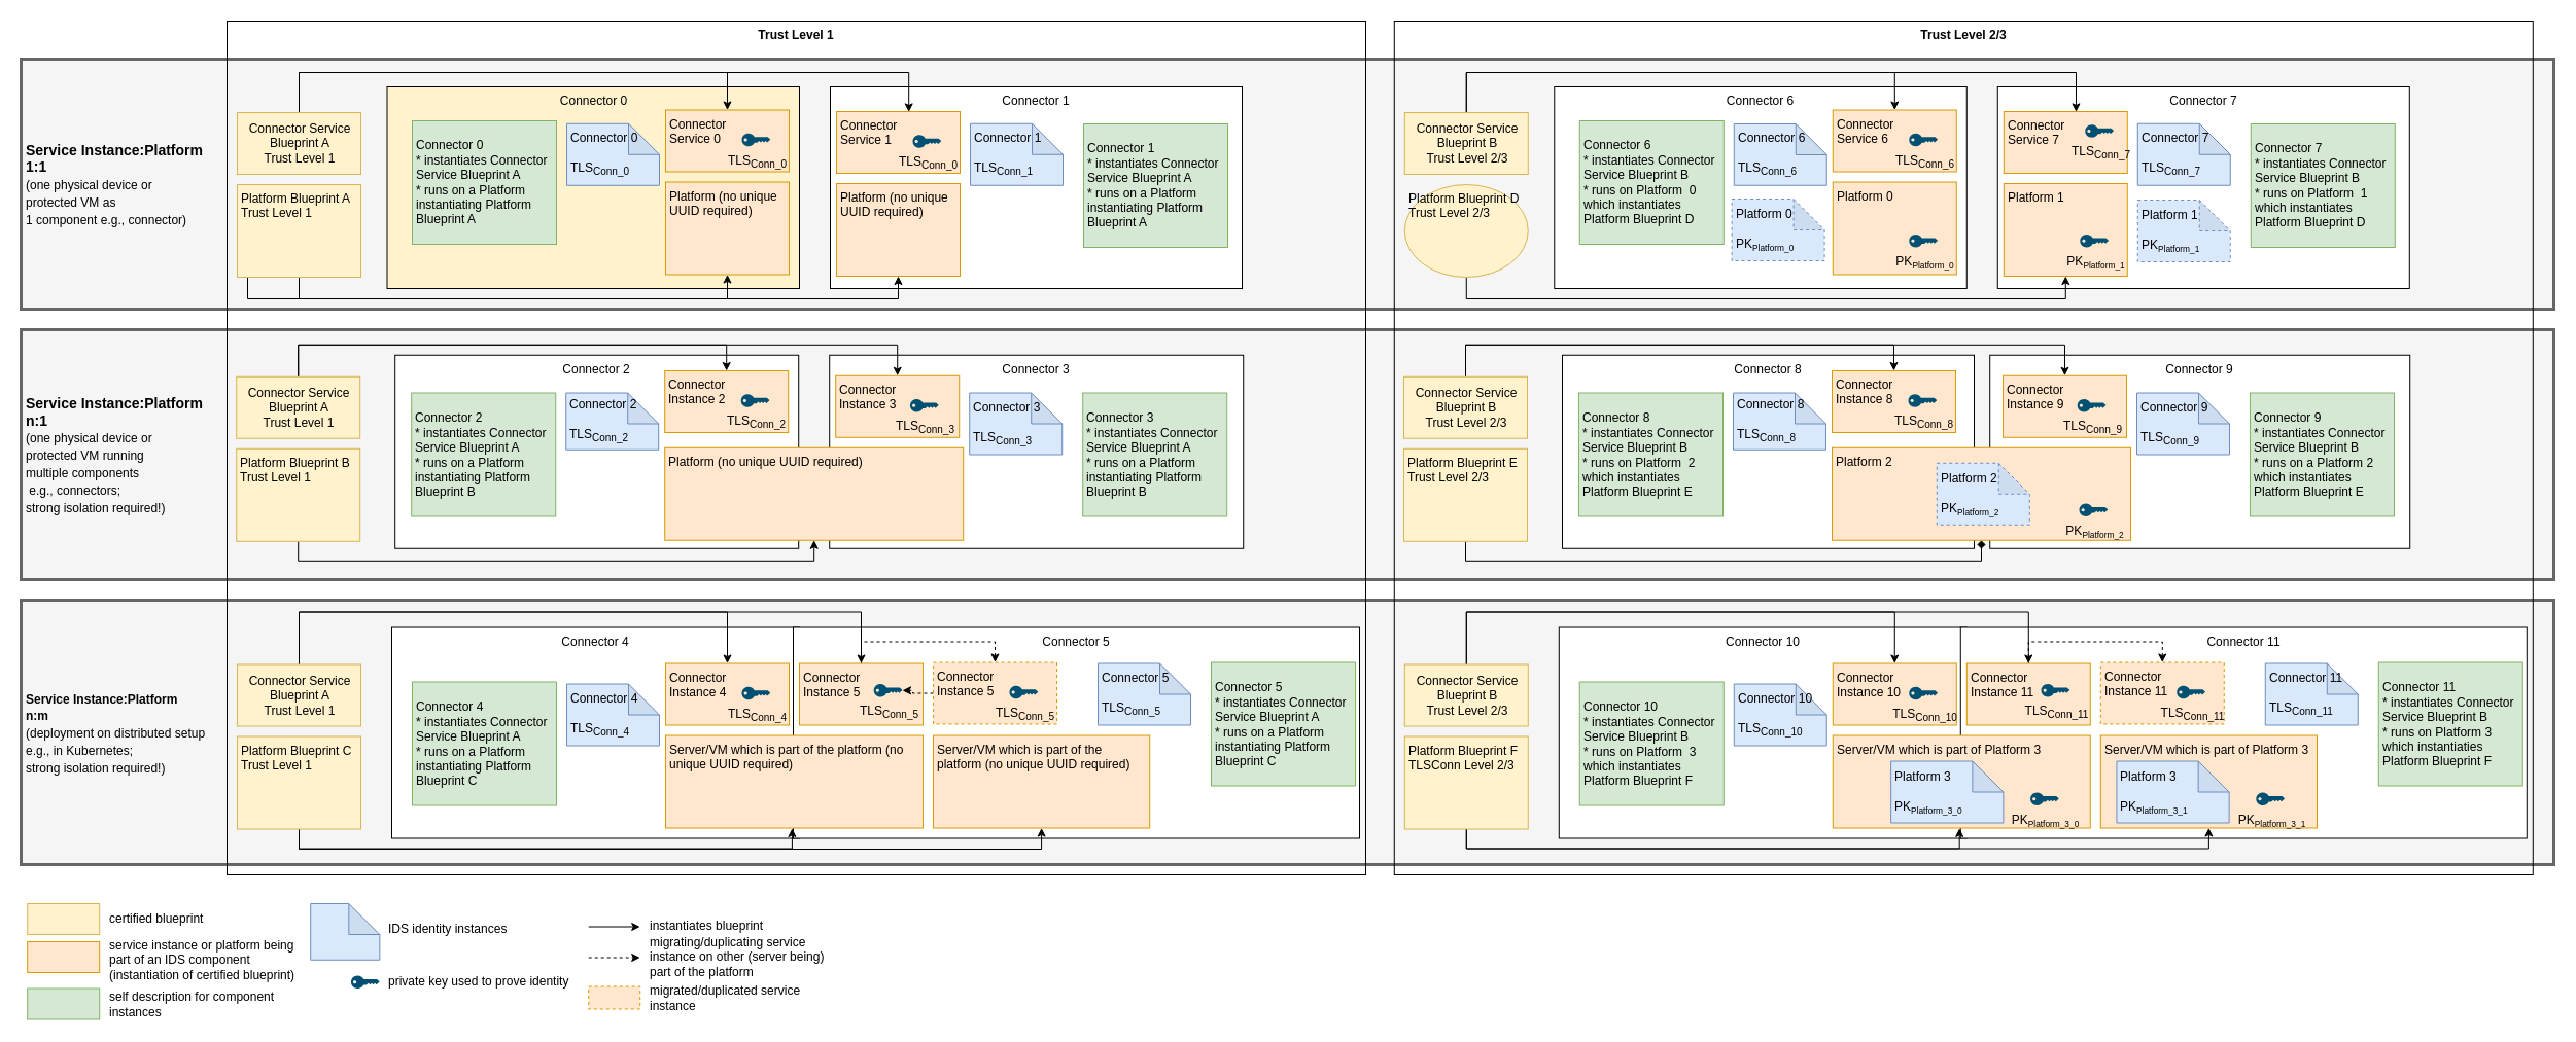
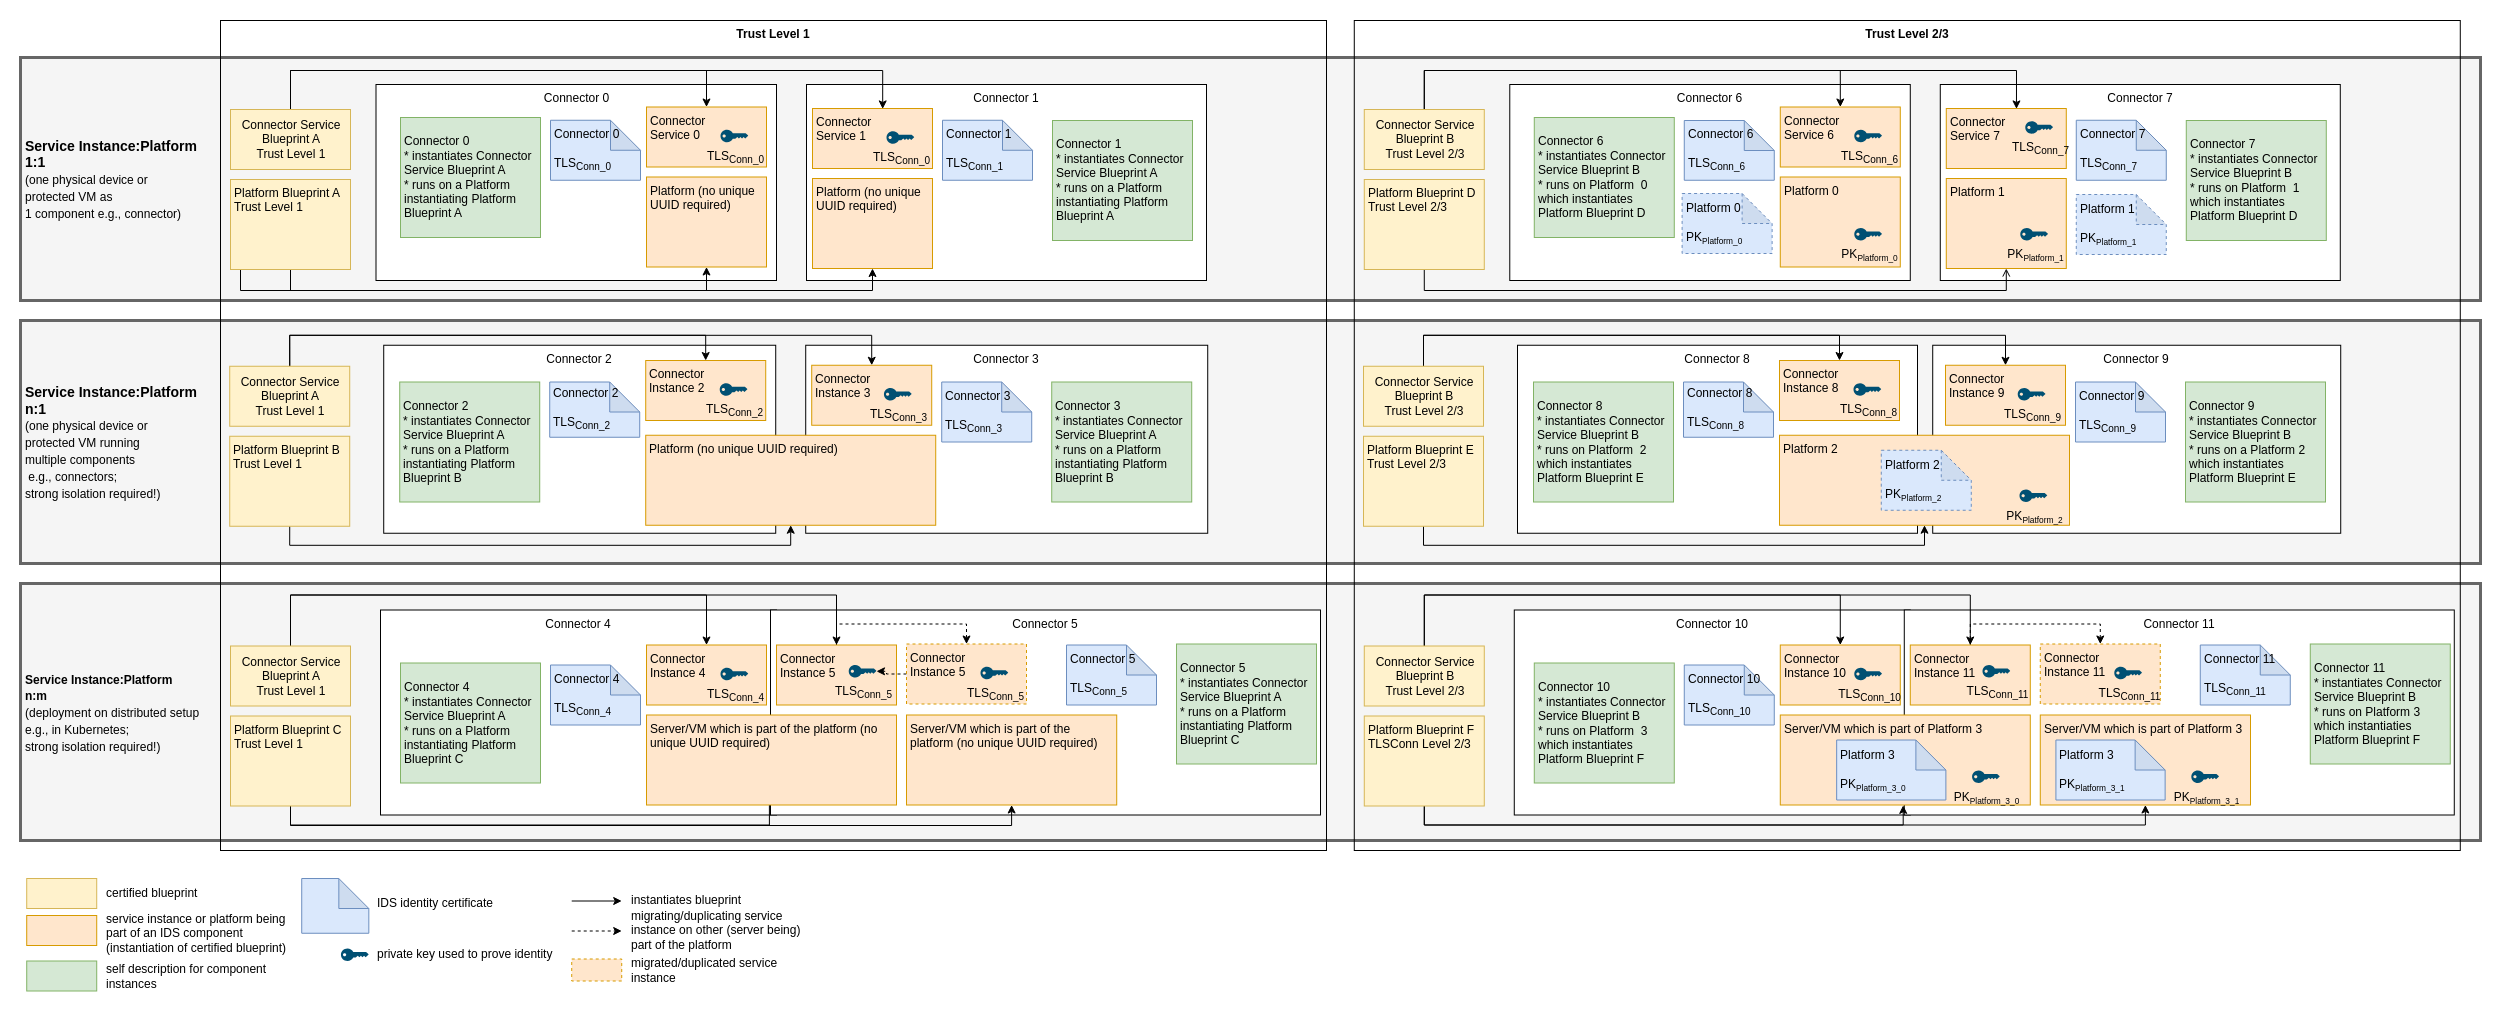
- <mxCell id="28" value="Connector 0" style="rounded=0;whiteSpace=wrap;html=1;verticalAlign=top;fillColor=#fff2cc;" parent="1" vertex="1"><mxGeometry x="375.5" y="84" width="400.5" height="196" as="geometry" /></mxCell>
+ <mxCell id="28" value="Connector 0" style="rounded=0;whiteSpace=wrap;html=1;verticalAlign=top;" parent="1" vertex="1"><mxGeometry x="375.5" y="84" width="400.5" height="196" as="geometry" /></mxCell>
- <mxCell id="111" value="Platform Blueprint D&lt;br&gt;Trust Level 2/3" style="ellipse;whiteSpace=wrap;html=1;align=left;verticalAlign=top;fillColor=#fff2cc;strokeColor=#d6b656;spacingLeft=2;" parent="1" vertex="1"><mxGeometry x="1363.78" y="179" width="120" height="90" as="geometry" /></mxCell>
+ <mxCell id="111" value="Platform Blueprint D&lt;br&gt;Trust Level 2/3" style="rounded=0;whiteSpace=wrap;html=1;align=left;verticalAlign=top;fillColor=#fff2cc;strokeColor=#d6b656;spacingLeft=2;" parent="1" vertex="1"><mxGeometry x="1363.78" y="179" width="120" height="90" as="geometry" /></mxCell>
- <mxCell id="110" style="edgeStyle=orthogonalEdgeStyle;rounded=0;orthogonalLoop=1;jettySize=auto;html=1;entryX=0.5;entryY=1;entryDx=0;entryDy=0;exitX=0.5;exitY=1;exitDx=0;exitDy=0;" parent="1" source="111" target="118" edge="1"><mxGeometry relative="1" as="geometry"><Array as="points"><mxPoint x="1423.78" y="290" /><mxPoint x="2005.78" y="290" /></Array></mxGeometry></mxCell>
+ <mxCell id="110" style="edgeStyle=orthogonalEdgeStyle;rounded=0;orthogonalLoop=1;jettySize=auto;html=1;entryX=0.5;entryY=1;entryDx=0;entryDy=0;exitX=0.5;exitY=1;exitDx=0;exitDy=0;endArrow=open;" parent="1" source="111" target="118" edge="1"><mxGeometry relative="1" as="geometry"><Array as="points"><mxPoint x="1423.78" y="290" /><mxPoint x="2005.78" y="290" /></Array></mxGeometry></mxCell>
- <mxCell id="116" style="edgeStyle=orthogonalEdgeStyle;rounded=0;orthogonalLoop=1;jettySize=auto;html=1;entryX=0.5;entryY=1;entryDx=0;entryDy=0;exitX=0.5;exitY=1;exitDx=0;exitDy=0;endArrow=diamond;" parent="1" source="117" target="88" edge="1"><mxGeometry relative="1" as="geometry"><mxPoint x="1513" y="479.75" as="targetPoint" /><Array as="points"><mxPoint x="1423" y="544.75" /><mxPoint x="1924" y="544.75" /></Array></mxGeometry></mxCell>
+ <mxCell id="116" style="edgeStyle=orthogonalEdgeStyle;rounded=0;orthogonalLoop=1;jettySize=auto;html=1;entryX=0.5;entryY=1;entryDx=0;entryDy=0;exitX=0.5;exitY=1;exitDx=0;exitDy=0;" parent="1" source="117" target="88" edge="1"><mxGeometry relative="1" as="geometry"><mxPoint x="1513" y="479.75" as="targetPoint" /><Array as="points"><mxPoint x="1423" y="544.75" /><mxPoint x="1924" y="544.75" /></Array></mxGeometry></mxCell>
- <mxCell id="74" style="edgeStyle=orthogonalEdgeStyle;rounded=0;orthogonalLoop=1;jettySize=auto;html=1;entryX=-0.002;entryY=0.953;entryDx=0;entryDy=0;entryPerimeter=0;fontSize=14;" parent="1" source="76" target="24" edge="1"><mxGeometry relative="1" as="geometry"><Array as="points"><mxPoint x="290" y="824.5" /><mxPoint x="769" y="824.5" /></Array></mxGeometry></mxCell>
+ <mxCell id="74" style="edgeStyle=orthogonalEdgeStyle;rounded=0;orthogonalLoop=1;jettySize=auto;html=1;entryX=-0.002;entryY=0.953;entryDx=0;entryDy=0;entryPerimeter=0;fontSize=14;endArrow=none;" parent="1" source="76" target="24" edge="1"><mxGeometry relative="1" as="geometry"><Array as="points"><mxPoint x="290" y="824.5" /><mxPoint x="769" y="824.5" /></Array></mxGeometry></mxCell>
- <mxCell id="7" value="IDS identity instances" style="text;html=1;strokeColor=none;fillColor=none;align=left;verticalAlign=middle;whiteSpace=wrap;rounded=0;spacingLeft=2;" parent="1" vertex="1"><mxGeometry x="373.33" y="888" width="145" height="30" as="geometry" /></mxCell>
+ <mxCell id="7" value="IDS identity certificate" style="text;html=1;strokeColor=none;fillColor=none;align=left;verticalAlign=middle;whiteSpace=wrap;rounded=0;spacingLeft=2;" parent="1" vertex="1"><mxGeometry x="373.33" y="888" width="145" height="30" as="geometry" /></mxCell>
